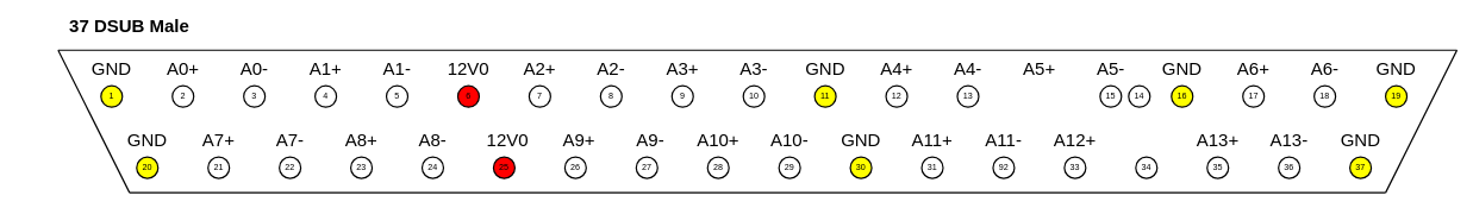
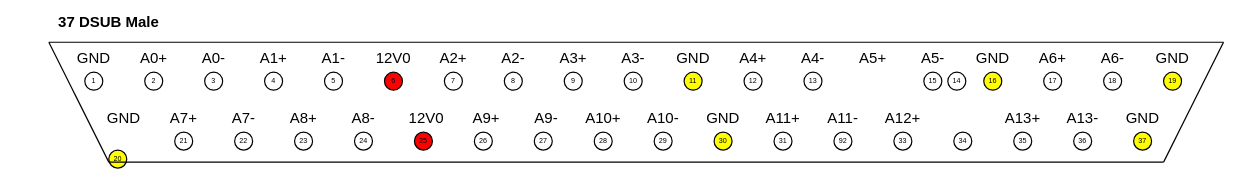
- <mxCell id="2" value="1" style="ellipse;whiteSpace=wrap;html=1;aspect=fixed;strokeWidth=2;fillColor=#FFFF00;" vertex="1" parent="1"><mxGeometry x="140" y="120" width="30" height="30" as="geometry" /></mxCell>
+ <mxCell id="2" value="1" style="ellipse;whiteSpace=wrap;html=1;aspect=fixed;strokeWidth=2;fillColor=#ffffff;" vertex="1" parent="1"><mxGeometry x="140" y="120" width="30" height="30" as="geometry" /></mxCell>
- <mxCell id="4" value="20" style="ellipse;whiteSpace=wrap;html=1;aspect=fixed;strokeWidth=2;fillColor=#FFFF00;" vertex="1" parent="1"><mxGeometry x="190" y="220" width="30" height="30" as="geometry" /></mxCell>
+ <mxCell id="4" value="20" style="ellipse;whiteSpace=wrap;html=1;aspect=fixed;strokeWidth=2;fillColor=#FFFF00;" vertex="1" parent="1"><mxGeometry x="180" y="250" width="30" height="30" as="geometry" /></mxCell>
